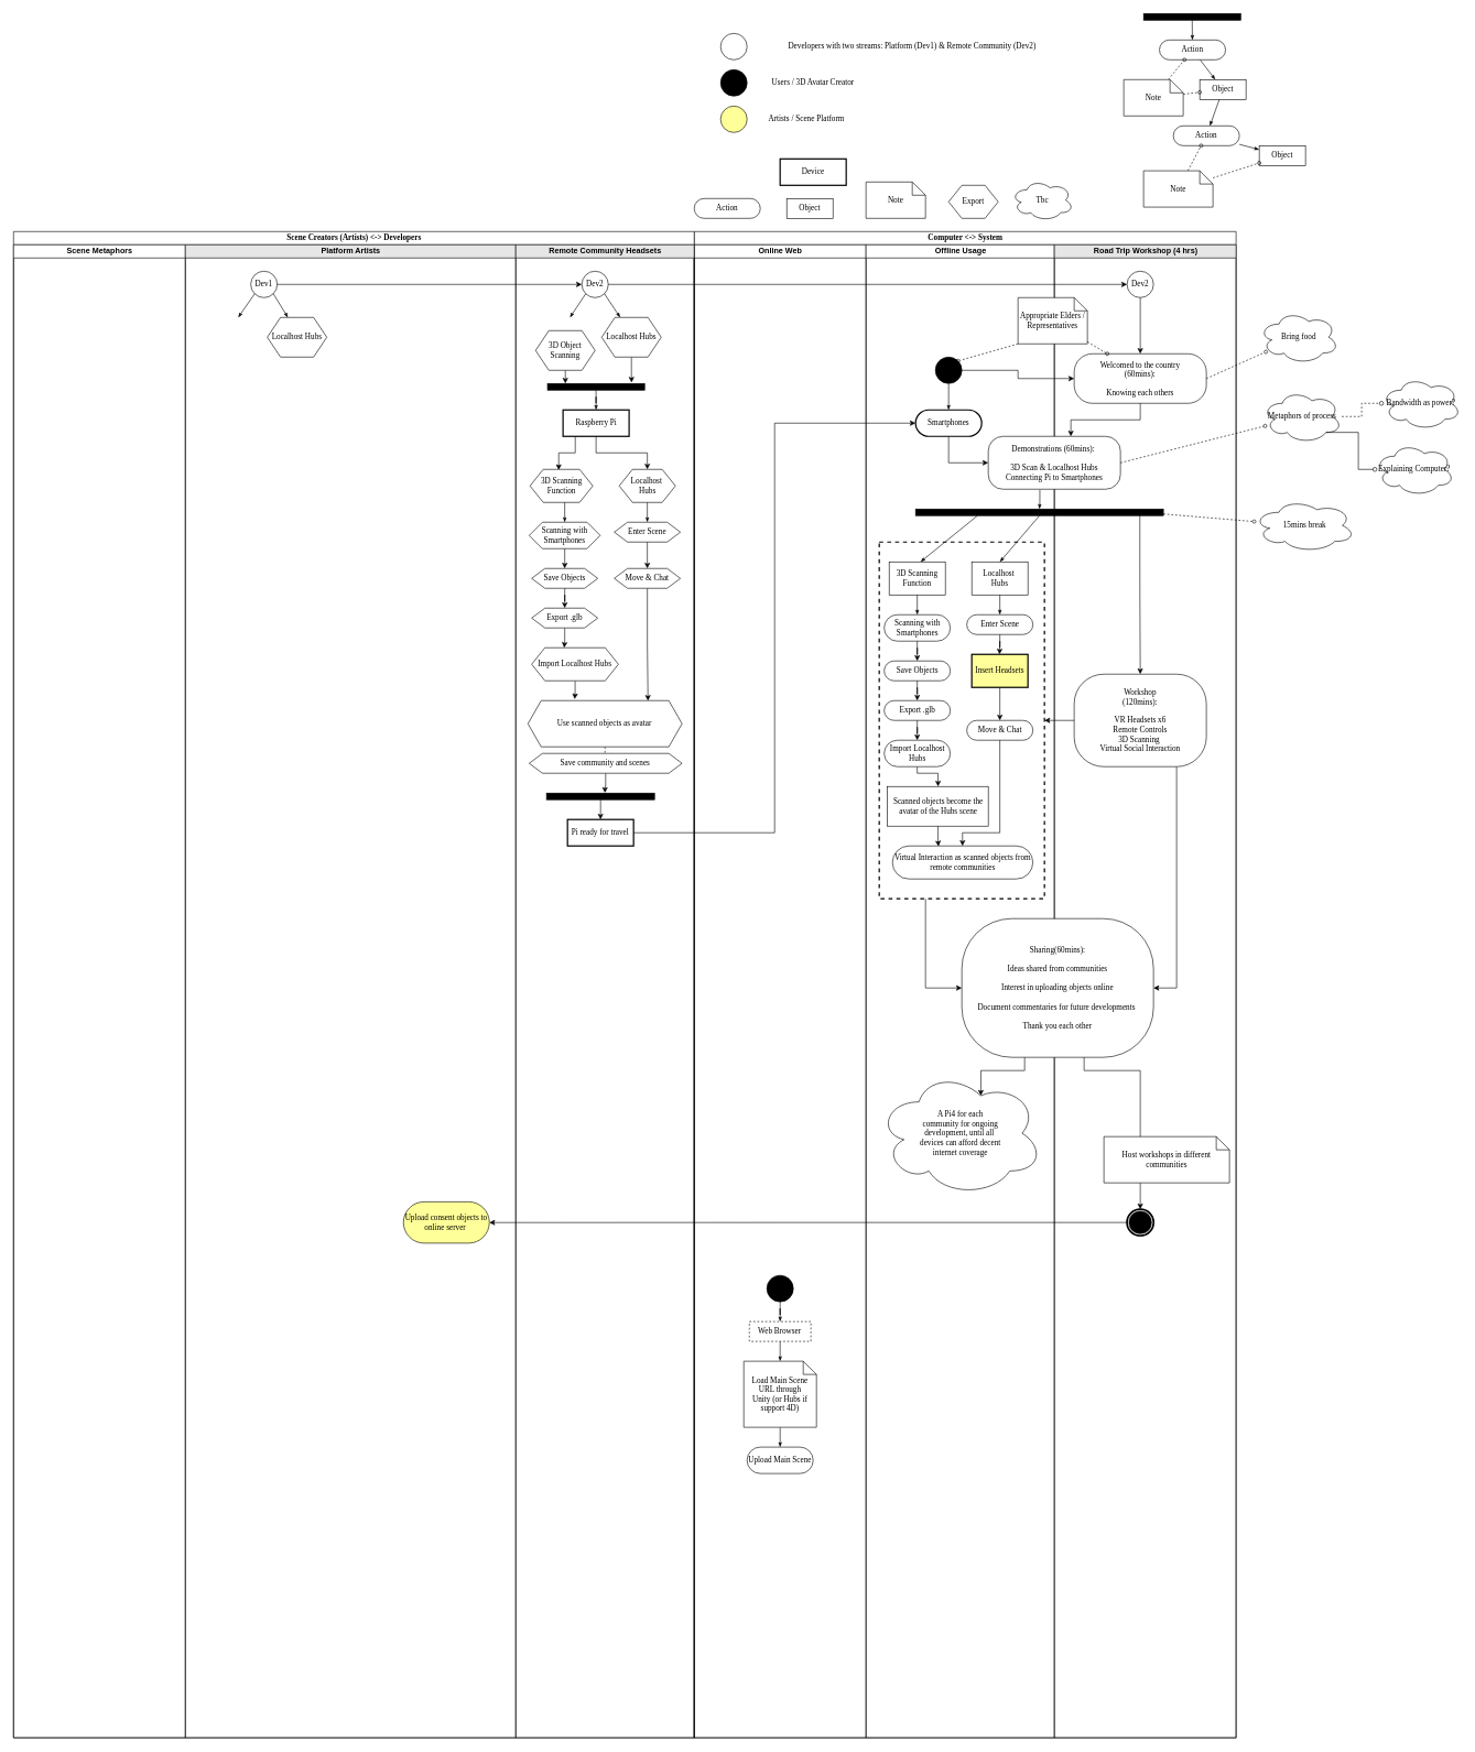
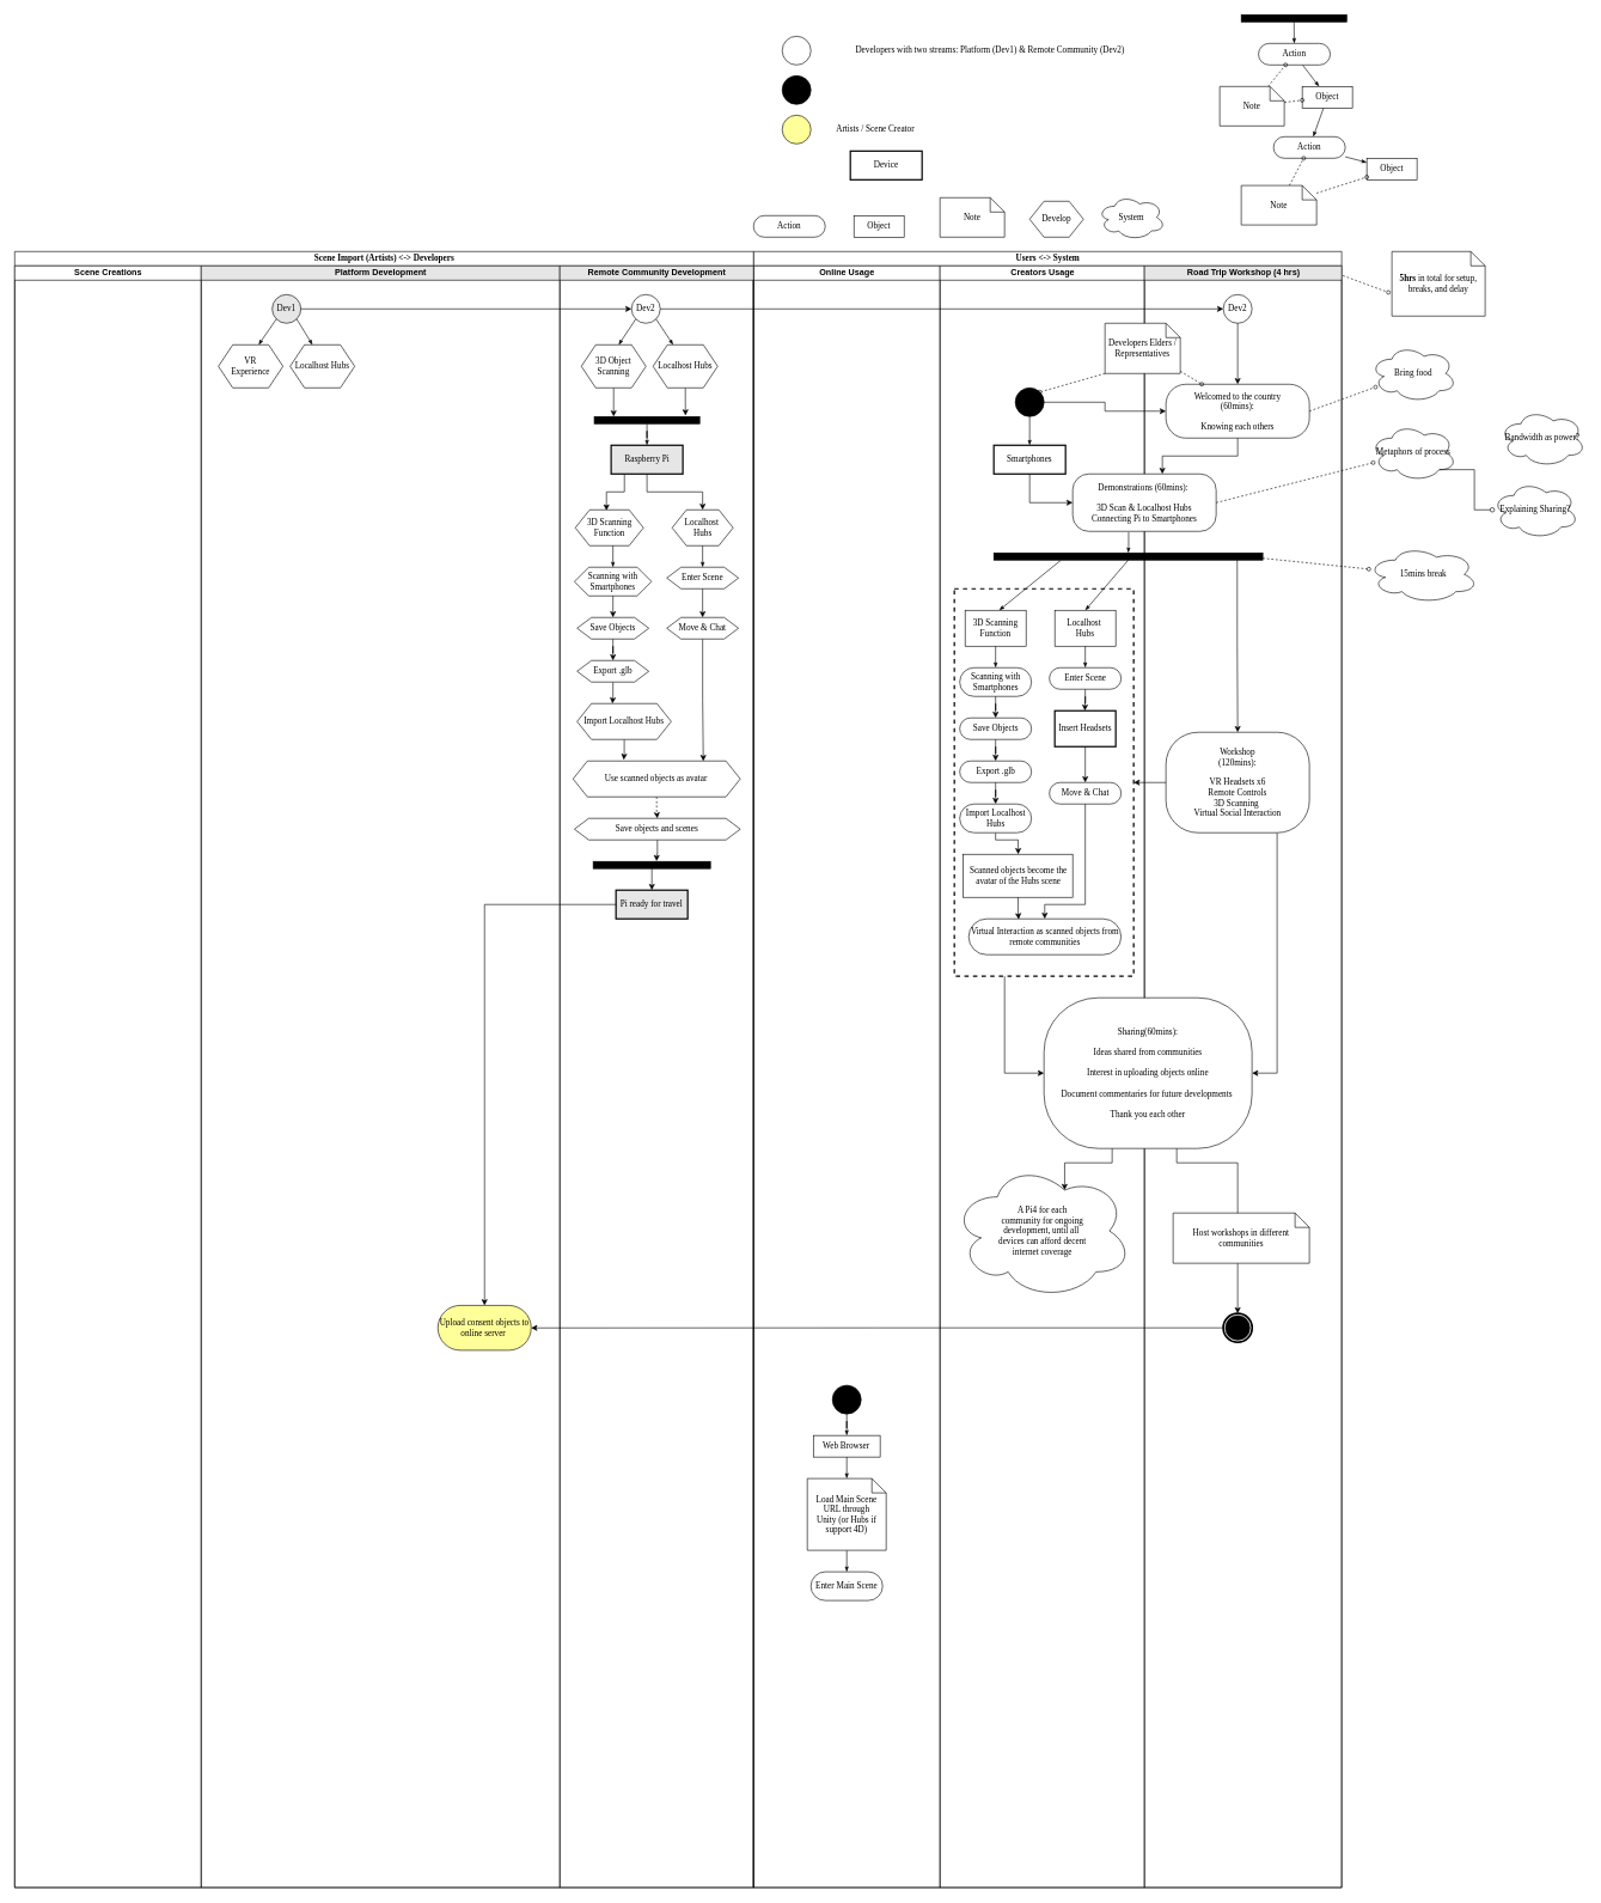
- <mxCell id="126" value="Users / 3D Avatar Creator" style="text;html=1;strokeColor=none;fillColor=none;align=center;verticalAlign=middle;whiteSpace=wrap;rounded=0;fontFamily=Verdana;" parent="1" vertex="1"><mxGeometry x="1130" y="105" width="200" height="40" as="geometry" /></mxCell>
- <mxCell id="128" value="Artists / Scene Platform" style="text;html=1;strokeColor=none;fillColor=none;align=center;verticalAlign=middle;whiteSpace=wrap;rounded=0;fontFamily=Verdana;" parent="1" vertex="1"><mxGeometry x="1130" y="160" width="180" height="40" as="geometry" /></mxCell>
+ <mxCell id="128" value="Artists / Scene Creator" style="text;html=1;strokeColor=none;fillColor=none;align=center;verticalAlign=middle;whiteSpace=wrap;rounded=0;fontFamily=Verdana;" parent="1" vertex="1"><mxGeometry x="1130" y="160" width="180" height="40" as="geometry" /></mxCell>
- <mxCell id="140" value="Device" style="rounded=0;whiteSpace=wrap;html=1;shadow=0;comic=0;labelBackgroundColor=none;strokeWidth=2;fontFamily=Verdana;fontSize=12;align=center;arcSize=50;fillColor=none;" vertex="1" parent="1"><mxGeometry x="1180" y="240" width="100" height="40" as="geometry" /></mxCell>
+ <mxCell id="140" value="Device" style="rounded=0;whiteSpace=wrap;html=1;shadow=0;comic=0;labelBackgroundColor=none;strokeWidth=2;fontFamily=Verdana;fontSize=12;align=center;arcSize=50;fillColor=none;" vertex="1" parent="1"><mxGeometry x="1185" y="210" width="100" height="40" as="geometry" /></mxCell>
- <mxCell id="134" value="Tbc" style="ellipse;shape=cloud;whiteSpace=wrap;html=1;rounded=0;shadow=0;fontFamily=Verdana;strokeWidth=1;comic=0;" vertex="1" parent="1"><mxGeometry x="1530" y="271.25" width="93.75" height="62.5" as="geometry" /></mxCell>
+ <mxCell id="134" value="System" style="ellipse;shape=cloud;whiteSpace=wrap;html=1;rounded=0;shadow=0;fontFamily=Verdana;strokeWidth=1;comic=0;" vertex="1" parent="1"><mxGeometry x="1530" y="271.25" width="93.75" height="62.5" as="geometry" /></mxCell>
- <mxCell id="129" value="Export" style="shape=hexagon;perimeter=hexagonPerimeter2;whiteSpace=wrap;html=1;fixedSize=1;rounded=0;shadow=0;fontFamily=Verdana;strokeWidth=1;arcSize=50;comic=0;" parent="1" vertex="1"><mxGeometry x="1435" y="280" width="75" height="50" as="geometry" /></mxCell>
+ <mxCell id="129" value="Develop" style="shape=hexagon;perimeter=hexagonPerimeter2;whiteSpace=wrap;html=1;fixedSize=1;rounded=0;shadow=0;fontFamily=Verdana;strokeWidth=1;arcSize=50;comic=0;" parent="1" vertex="1"><mxGeometry x="1435" y="280" width="75" height="50" as="geometry" /></mxCell>
- <mxCell id="77" value="Scene Creators (Artists) &amp;lt;-&amp;gt; Developers" style="swimlane;html=1;childLayout=stackLayout;startSize=20;rounded=0;shadow=0;comic=0;labelBackgroundColor=none;strokeWidth=1;fontFamily=Verdana;fontSize=12;align=center;" parent="1" vertex="1"><mxGeometry x="20" y="350" width="1030" height="2280" as="geometry" /></mxCell>
+ <mxCell id="77" value="Scene Import (Artists) &amp;lt;-&amp;gt; Developers" style="swimlane;html=1;childLayout=stackLayout;startSize=20;rounded=0;shadow=0;comic=0;labelBackgroundColor=none;strokeWidth=1;fontFamily=Verdana;fontSize=12;align=center;" parent="1" vertex="1"><mxGeometry x="20" y="350" width="1030" height="2280" as="geometry" /></mxCell>
- <mxCell id="2" value="Computer &amp;lt;-&amp;gt; System" style="swimlane;html=1;childLayout=stackLayout;startSize=20;rounded=0;shadow=0;comic=0;labelBackgroundColor=none;strokeWidth=1;fontFamily=Verdana;fontSize=12;align=center;" parent="1" vertex="1"><mxGeometry x="1050" y="350" width="820" height="2280" as="geometry" /></mxCell>
+ <mxCell id="2" value="Users &amp;lt;-&amp;gt; System" style="swimlane;html=1;childLayout=stackLayout;startSize=20;rounded=0;shadow=0;comic=0;labelBackgroundColor=none;strokeWidth=1;fontFamily=Verdana;fontSize=12;align=center;" parent="1" vertex="1"><mxGeometry x="1050" y="350" width="820" height="2280" as="geometry" /></mxCell>
- <mxCell id="78" value="Scene Metaphors" style="swimlane;html=1;startSize=20;" parent="77" vertex="1"><mxGeometry y="20" width="260" height="2260" as="geometry" /></mxCell>
+ <mxCell id="78" value="Scene Creations" style="swimlane;html=1;startSize=20;" parent="77" vertex="1"><mxGeometry y="20" width="260" height="2260" as="geometry" /></mxCell>
- <mxCell id="79" value="Platform Artists" style="swimlane;html=1;startSize=20;fillColor=#E6E6E6;" parent="77" vertex="1"><mxGeometry x="260" y="20" width="500" height="2260" as="geometry" /></mxCell>
+ <mxCell id="79" value="Platform Development" style="swimlane;html=1;startSize=20;fillColor=#E6E6E6;" parent="77" vertex="1"><mxGeometry x="260" y="20" width="500" height="2260" as="geometry" /></mxCell>
- <mxCell id="87" value="Remote Community Headsets" style="swimlane;html=1;startSize=20;fillColor=#E6E6E6;" parent="77" vertex="1"><mxGeometry x="760" y="20" width="270" height="2260" as="geometry" /></mxCell>
+ <mxCell id="87" value="Remote Community Development" style="swimlane;html=1;startSize=20;fillColor=#E6E6E6;" parent="77" vertex="1"><mxGeometry x="760" y="20" width="270" height="2260" as="geometry" /></mxCell>
- <mxCell id="3" value="Online Web" style="swimlane;html=1;startSize=20;" parent="2" vertex="1"><mxGeometry y="20" width="260" height="2260" as="geometry" /></mxCell>
+ <mxCell id="3" value="Online Usage" style="swimlane;html=1;startSize=20;" parent="2" vertex="1"><mxGeometry y="20" width="260" height="2260" as="geometry" /></mxCell>
- <mxCell id="14" value="Offline Usage" style="swimlane;html=1;startSize=20;" parent="2" vertex="1"><mxGeometry x="260" y="20" width="285" height="2260" as="geometry" /></mxCell>
+ <mxCell id="14" value="Creators Usage" style="swimlane;html=1;startSize=20;" parent="2" vertex="1"><mxGeometry x="260" y="20" width="285" height="2260" as="geometry" /></mxCell>
+ <mxCell id="147" style="edgeStyle=none;rounded=0;html=1;dashed=1;labelBackgroundColor=none;startArrow=none;startFill=0;startSize=5;endArrow=oval;endFill=0;endSize=5;jettySize=auto;orthogonalLoop=1;strokeWidth=1;fontFamily=Verdana;fontSize=12;exitX=1.006;exitY=0.006;exitDx=0;exitDy=0;exitPerimeter=0;entryX=-0.038;entryY=0.633;entryDx=0;entryDy=0;entryPerimeter=0;" edge="1" parent="1" target="148" source="19"><mxGeometry relative="1" as="geometry"><mxPoint x="1893.25" y="432.5" as="sourcePoint" /><mxPoint x="1933.723" y="396.129" as="targetPoint" /></mxGeometry></mxCell>
+ <mxCell id="148" value="&lt;b&gt;5hrs&lt;/b&gt; in total for setup, breaks, and delay" style="shape=note;whiteSpace=wrap;html=1;rounded=0;shadow=0;comic=0;labelBackgroundColor=none;strokeWidth=1;fontFamily=Verdana;fontSize=12;align=center;size=20;" vertex="1" parent="1"><mxGeometry x="1940" y="350" width="130" height="90" as="geometry" /></mxCell>
- <mxCell id="80" value="Dev1" style="ellipse;whiteSpace=wrap;html=1;rounded=0;shadow=0;comic=0;labelBackgroundColor=none;strokeWidth=1;fontFamily=Verdana;fontSize=12;align=center;fillColor=#FFFFFF;" parent="79" vertex="1"><mxGeometry x="99" y="40" width="40" height="40" as="geometry" /></mxCell>
+ <mxCell id="80" value="Dev1" style="ellipse;whiteSpace=wrap;html=1;rounded=0;shadow=0;comic=0;labelBackgroundColor=none;strokeWidth=1;fontFamily=Verdana;fontSize=12;align=center;fillColor=#e6e6e6;" parent="79" vertex="1"><mxGeometry x="99" y="40" width="40" height="40" as="geometry" /></mxCell>
- <mxCell id="24" value="Appropriate Elders / Representatives" style="shape=note;whiteSpace=wrap;html=1;rounded=0;shadow=0;comic=0;labelBackgroundColor=none;strokeWidth=1;fontFamily=Verdana;fontSize=12;align=center;size=20;" vertex="1" parent="19"><mxGeometry x="-55" y="80" width="105" height="70" as="geometry" /></mxCell>
+ <mxCell id="24" value="Developers Elders / Representatives" style="shape=note;whiteSpace=wrap;html=1;rounded=0;shadow=0;comic=0;labelBackgroundColor=none;strokeWidth=1;fontFamily=Verdana;fontSize=12;align=center;size=20;" vertex="1" parent="19"><mxGeometry x="-55" y="80" width="105" height="70" as="geometry" /></mxCell>
+ <mxCell id="84" value="VR &lt;br&gt;Experience" style="shape=hexagon;perimeter=hexagonPerimeter2;whiteSpace=wrap;html=1;fixedSize=1;rounded=0;shadow=0;fontFamily=Verdana;strokeWidth=1;arcSize=50;comic=0;" vertex="1" parent="79"><mxGeometry x="24" y="110" width="90" height="60" as="geometry" /></mxCell>
- <mxCell id="133" value="Bring food" style="ellipse;shape=cloud;whiteSpace=wrap;html=1;rounded=0;shadow=0;fontFamily=Verdana;strokeWidth=1;comic=0;" vertex="1" parent="1"><mxGeometry x="1905" y="470" width="120" height="80" as="geometry" /></mxCell>
+ <mxCell id="133" value="Bring food" style="ellipse;shape=cloud;whiteSpace=wrap;html=1;rounded=0;shadow=0;fontFamily=Verdana;strokeWidth=1;comic=0;" vertex="1" parent="1"><mxGeometry x="1910" y="480" width="120" height="80" as="geometry" /></mxCell>
- <mxCell id="93" value="3D Object&lt;br&gt;Scanning" style="shape=hexagon;perimeter=hexagonPerimeter2;whiteSpace=wrap;html=1;fixedSize=1;rounded=0;shadow=0;fontFamily=Verdana;strokeWidth=1;arcSize=50;comic=0;" parent="87" vertex="1"><mxGeometry x="30" y="130" width="90" height="60" as="geometry" /></mxCell>
+ <mxCell id="93" value="3D Object&lt;br&gt;Scanning" style="shape=hexagon;perimeter=hexagonPerimeter2;whiteSpace=wrap;html=1;fixedSize=1;rounded=0;shadow=0;fontFamily=Verdana;strokeWidth=1;arcSize=50;comic=0;" parent="87" vertex="1"><mxGeometry x="30" y="110" width="90" height="60" as="geometry" /></mxCell>
- <mxCell id="135" value="" style="edgeStyle=orthogonalEdgeStyle;rounded=0;orthogonalLoop=1;jettySize=auto;html=1;dashed=1;endArrow=oval;endFill=0;" edge="1" parent="1" source="136" target="137"><mxGeometry relative="1" as="geometry" /></mxCell>
- <mxCell id="98" value="Raspberry Pi" style="rounded=0;whiteSpace=wrap;html=1;shadow=0;comic=0;labelBackgroundColor=none;strokeWidth=2;fontFamily=Verdana;fontSize=12;align=center;arcSize=50;" parent="87" vertex="1"><mxGeometry x="71.5" y="250" width="100" height="40" as="geometry" /></mxCell>
+ <mxCell id="98" value="Raspberry Pi" style="rounded=0;whiteSpace=wrap;html=1;shadow=0;comic=0;labelBackgroundColor=none;strokeWidth=2;fontFamily=Verdana;fontSize=12;align=center;arcSize=50;fillColor=#e6e6e6;" parent="87" vertex="1"><mxGeometry x="71.5" y="250" width="100" height="40" as="geometry" /></mxCell>
- <mxCell id="150" style="edgeStyle=orthogonalEdgeStyle;rounded=0;orthogonalLoop=1;jettySize=auto;html=1;entryX=0;entryY=0.5;entryDx=0;entryDy=0;startArrow=none;startFill=0;endArrow=classic;endFill=1;" edge="1" parent="1" source="122" target="17"><mxGeometry relative="1" as="geometry" /></mxCell>
+ <mxCell id="150" style="edgeStyle=orthogonalEdgeStyle;rounded=0;orthogonalLoop=1;jettySize=auto;html=1;startArrow=none;startFill=0;endArrow=classic;endFill=1;" edge="1" parent="1" source="122" target="83"><mxGeometry relative="1" as="geometry" /></mxCell>
- <mxCell id="17" value="Smartphones" style="whiteSpace=wrap;html=1;shadow=0;comic=0;labelBackgroundColor=none;strokeWidth=2;fontFamily=Verdana;fontSize=12;align=center;arcSize=50;rounded=1;" vertex="1" parent="14"><mxGeometry x="75" y="250" width="100" height="40" as="geometry" /></mxCell>
+ <mxCell id="17" value="Smartphones" style="rounded=0;whiteSpace=wrap;html=1;shadow=0;comic=0;labelBackgroundColor=none;strokeWidth=2;fontFamily=Verdana;fontSize=12;align=center;arcSize=50;" vertex="1" parent="14"><mxGeometry x="75" y="250" width="100" height="40" as="geometry" /></mxCell>
- <mxCell id="139" value="Explaining Computer?" style="ellipse;shape=cloud;whiteSpace=wrap;html=1;rounded=0;shadow=0;fontFamily=Verdana;strokeWidth=1;comic=0;" vertex="1" parent="1"><mxGeometry x="2080" y="670" width="120" height="80" as="geometry" /></mxCell>
+ <mxCell id="139" value="Explaining Sharing?" style="ellipse;shape=cloud;whiteSpace=wrap;html=1;rounded=0;shadow=0;fontFamily=Verdana;strokeWidth=1;comic=0;" vertex="1" parent="1"><mxGeometry x="2080" y="670" width="120" height="80" as="geometry" /></mxCell>
- <mxCell id="146" value="15mins break" style="ellipse;shape=cloud;whiteSpace=wrap;html=1;rounded=0;shadow=0;fontFamily=Verdana;strokeWidth=1;comic=0;" vertex="1" parent="1"><mxGeometry x="1896.5" y="755" width="153.5" height="80" as="geometry" /></mxCell>
+ <mxCell id="146" value="15mins break" style="ellipse;shape=cloud;whiteSpace=wrap;html=1;rounded=0;shadow=0;fontFamily=Verdana;strokeWidth=1;comic=0;" vertex="1" parent="1"><mxGeometry x="1906.5" y="760" width="153.5" height="80" as="geometry" /></mxCell>
- <mxCell id="49" value="Insert Headsets" style="rounded=0;whiteSpace=wrap;html=1;shadow=0;comic=0;labelBackgroundColor=none;strokeWidth=2;fontFamily=Verdana;fontSize=12;align=center;arcSize=50;fillColor=#ffff99;" vertex="1" parent="19"><mxGeometry x="-125" y="620" width="85" height="50" as="geometry" /></mxCell>
+ <mxCell id="49" value="Insert Headsets" style="rounded=0;whiteSpace=wrap;html=1;shadow=0;comic=0;labelBackgroundColor=none;strokeWidth=2;fontFamily=Verdana;fontSize=12;align=center;arcSize=50;" vertex="1" parent="19"><mxGeometry x="-125" y="620" width="85" height="50" as="geometry" /></mxCell>
- <mxCell id="116" value="Use scanned objects as avatar" style="shape=hexagon;perimeter=hexagonPerimeter2;whiteSpace=wrap;html=1;fixedSize=1;shadow=0;fontFamily=Verdana;fontSize=12;fontColor=#000000;align=center;strokeColor=#000000;strokeWidth=1;fillColor=#ffffff;comic=0;" vertex="1" parent="87"><mxGeometry x="18.44" y="690" width="233.12" height="70" as="geometry" /></mxCell>
+ <mxCell id="116" value="Use scanned objects as avatar" style="shape=hexagon;perimeter=hexagonPerimeter2;whiteSpace=wrap;html=1;fixedSize=1;shadow=0;fontFamily=Verdana;fontSize=12;fontColor=#000000;align=center;strokeColor=#000000;strokeWidth=1;fillColor=#ffffff;comic=0;" vertex="1" parent="87"><mxGeometry x="18.44" y="690" width="233.12" height="50" as="geometry" /></mxCell>
- <mxCell id="119" value="Save community and scenes" style="shape=hexagon;perimeter=hexagonPerimeter2;whiteSpace=wrap;html=1;fixedSize=1;shadow=0;fontFamily=Verdana;fontSize=12;fontColor=#000000;align=center;strokeColor=#000000;strokeWidth=1;fillColor=#ffffff;comic=0;" vertex="1" parent="87"><mxGeometry x="20.31" y="770" width="231.25" height="30" as="geometry" /></mxCell>
+ <mxCell id="119" value="Save objects and scenes" style="shape=hexagon;perimeter=hexagonPerimeter2;whiteSpace=wrap;html=1;fixedSize=1;shadow=0;fontFamily=Verdana;fontSize=12;fontColor=#000000;align=center;strokeColor=#000000;strokeWidth=1;fillColor=#ffffff;comic=0;" vertex="1" parent="87"><mxGeometry x="20.31" y="770" width="231.25" height="30" as="geometry" /></mxCell>
- <mxCell id="122" value="Pi ready for travel" style="rounded=0;whiteSpace=wrap;html=1;shadow=0;comic=0;labelBackgroundColor=none;strokeWidth=2;fontFamily=Verdana;fontSize=12;align=center;arcSize=50;" vertex="1" parent="87"><mxGeometry x="78.25" y="870" width="100" height="40" as="geometry" /></mxCell>
+ <mxCell id="122" value="Pi ready for travel" style="rounded=0;whiteSpace=wrap;html=1;shadow=0;comic=0;labelBackgroundColor=none;strokeWidth=2;fontFamily=Verdana;fontSize=12;align=center;arcSize=50;fillColor=#e6e6e6;" vertex="1" parent="87"><mxGeometry x="78.25" y="870" width="100" height="40" as="geometry" /></mxCell>
- <mxCell id="57" value="Host workshops in different communities" style="shape=note;whiteSpace=wrap;html=1;rounded=0;shadow=0;comic=0;labelBackgroundColor=none;strokeWidth=1;fontFamily=Verdana;fontSize=12;align=center;size=20;" vertex="1" parent="19"><mxGeometry x="75" y="1350" width="190" height="70" as="geometry" /></mxCell>
+ <mxCell id="57" value="Host workshops in different communities" style="shape=note;whiteSpace=wrap;html=1;rounded=0;shadow=0;comic=0;labelBackgroundColor=none;strokeWidth=1;fontFamily=Verdana;fontSize=12;align=center;size=20;" vertex="1" parent="19"><mxGeometry x="40" y="1320" width="190" height="70" as="geometry" /></mxCell>
- <mxCell id="7" value="Web Browser" style="rounded=0;whiteSpace=wrap;html=1;shadow=0;comic=0;labelBackgroundColor=none;strokeWidth=1;fontFamily=Verdana;fontSize=12;align=center;arcSize=50;dashed=1;" parent="3" vertex="1"><mxGeometry x="83.45" y="1630" width="93.12" height="30" as="geometry" /></mxCell>
+ <mxCell id="7" value="Web Browser" style="rounded=0;whiteSpace=wrap;html=1;shadow=0;comic=0;labelBackgroundColor=none;strokeWidth=1;fontFamily=Verdana;fontSize=12;align=center;arcSize=50;" parent="3" vertex="1"><mxGeometry x="83.45" y="1630" width="93.12" height="30" as="geometry" /></mxCell>
- <mxCell id="5" value="Upload Main Scene" style="rounded=1;whiteSpace=wrap;html=1;shadow=0;comic=0;labelBackgroundColor=none;strokeWidth=1;fontFamily=Verdana;fontSize=12;align=center;arcSize=50;" parent="3" vertex="1"><mxGeometry x="80" y="1820" width="100" height="40" as="geometry" /></mxCell>
+ <mxCell id="5" value="Enter Main Scene" style="rounded=1;whiteSpace=wrap;html=1;shadow=0;comic=0;labelBackgroundColor=none;strokeWidth=1;fontFamily=Verdana;fontSize=12;align=center;arcSize=50;" parent="3" vertex="1"><mxGeometry x="80" y="1820" width="100" height="40" as="geometry" /></mxCell>
